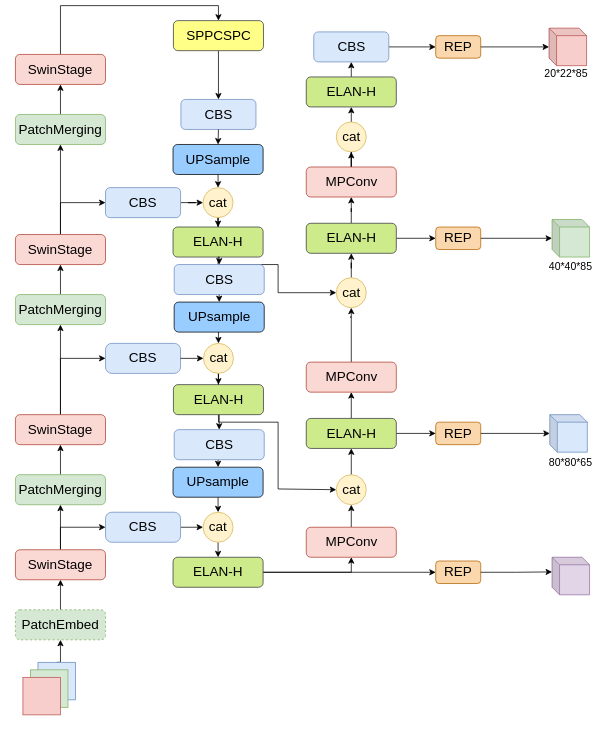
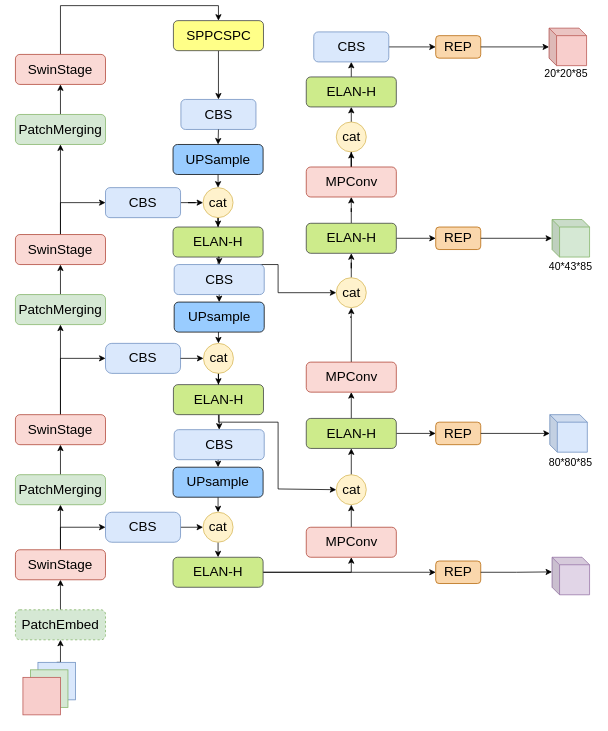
- <mxCell id="68" value="&lt;font style=&quot;font-size: 14px;&quot;&gt;20*22*85&lt;/font&gt;" style="text;html=1;strokeColor=none;fillColor=none;align=center;verticalAlign=middle;whiteSpace=wrap;rounded=0;strokeWidth=1;fontSize=12;" parent="1" vertex="1"><mxGeometry x="726" y="75" width="56" height="30" as="geometry" /></mxCell>
+ <mxCell id="68" value="&lt;font style=&quot;font-size: 14px;&quot;&gt;20*20*85&lt;/font&gt;" style="text;html=1;strokeColor=none;fillColor=none;align=center;verticalAlign=middle;whiteSpace=wrap;rounded=0;strokeWidth=1;fontSize=12;" parent="1" vertex="1"><mxGeometry x="726" y="75" width="56" height="30" as="geometry" /></mxCell>
- <mxCell id="69" value="&lt;font style=&quot;font-size: 14px;&quot;&gt;40*40*85&lt;/font&gt;" style="text;html=1;strokeColor=none;fillColor=none;align=center;verticalAlign=middle;whiteSpace=wrap;rounded=0;strokeWidth=1;fontSize=12;" parent="1" vertex="1"><mxGeometry x="732" y="332.5" width="56" height="30" as="geometry" /></mxCell>
+ <mxCell id="69" value="&lt;font style=&quot;font-size: 14px;&quot;&gt;40*43*85&lt;/font&gt;" style="text;html=1;strokeColor=none;fillColor=none;align=center;verticalAlign=middle;whiteSpace=wrap;rounded=0;strokeWidth=1;fontSize=12;" parent="1" vertex="1"><mxGeometry x="732" y="332.5" width="56" height="30" as="geometry" /></mxCell>
- <mxCell id="70" value="&lt;font style=&quot;font-size: 14px;&quot;&gt;80*80*65&lt;/font&gt;" style="text;html=1;strokeColor=none;fillColor=none;align=center;verticalAlign=middle;whiteSpace=wrap;rounded=0;strokeWidth=1;fontSize=12;" parent="1" vertex="1"><mxGeometry x="732" y="594" width="56" height="30" as="geometry" /></mxCell>
+ <mxCell id="70" value="&lt;font style=&quot;font-size: 14px;&quot;&gt;80*80*85&lt;/font&gt;" style="text;html=1;strokeColor=none;fillColor=none;align=center;verticalAlign=middle;whiteSpace=wrap;rounded=0;strokeWidth=1;fontSize=12;" parent="1" vertex="1"><mxGeometry x="732" y="594" width="56" height="30" as="geometry" /></mxCell>
